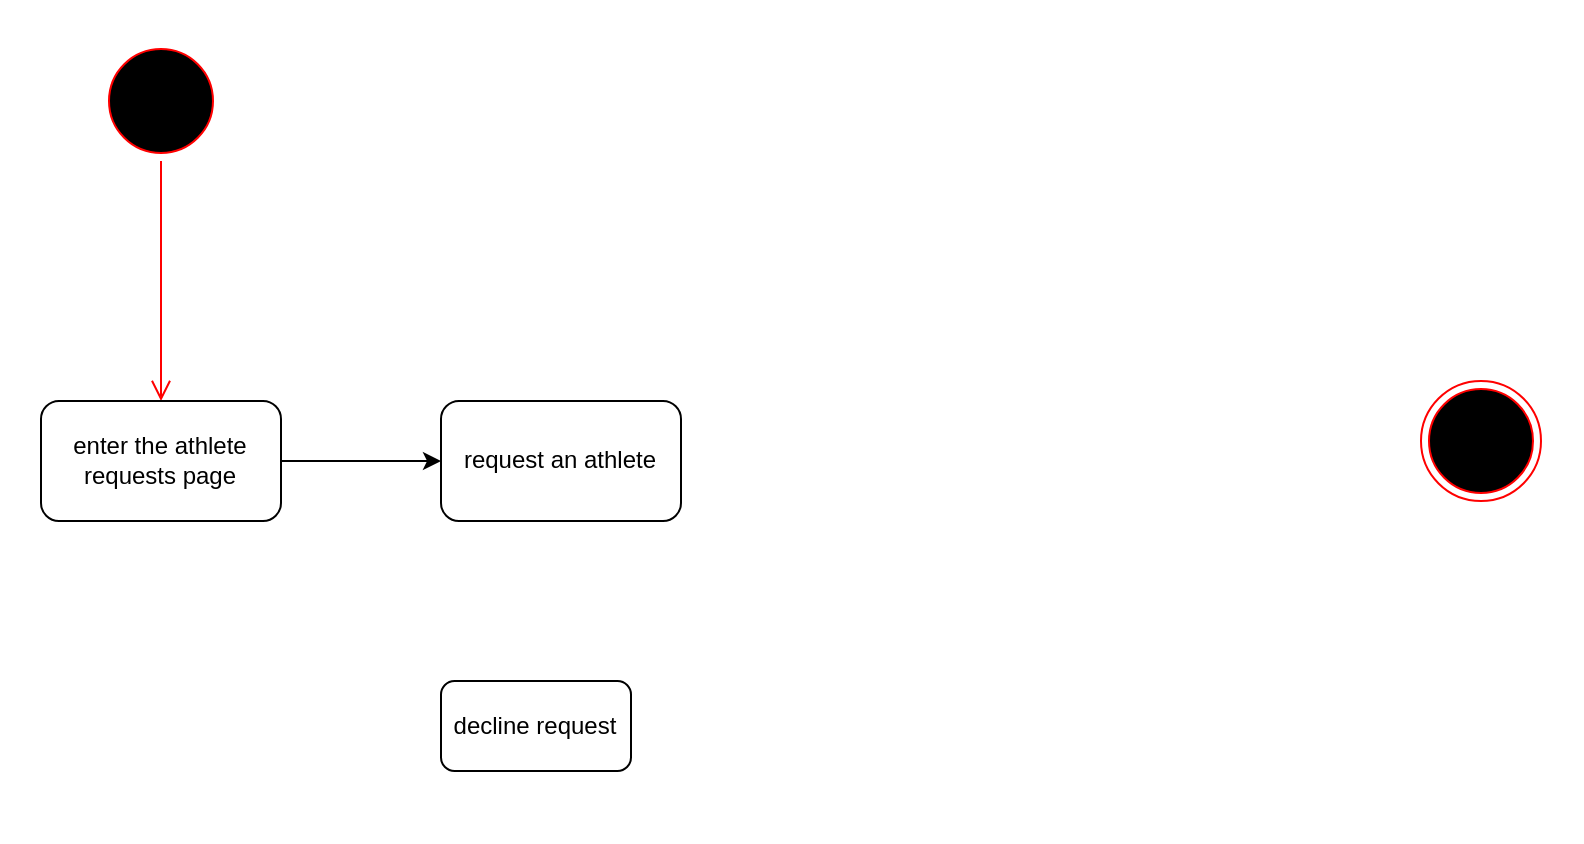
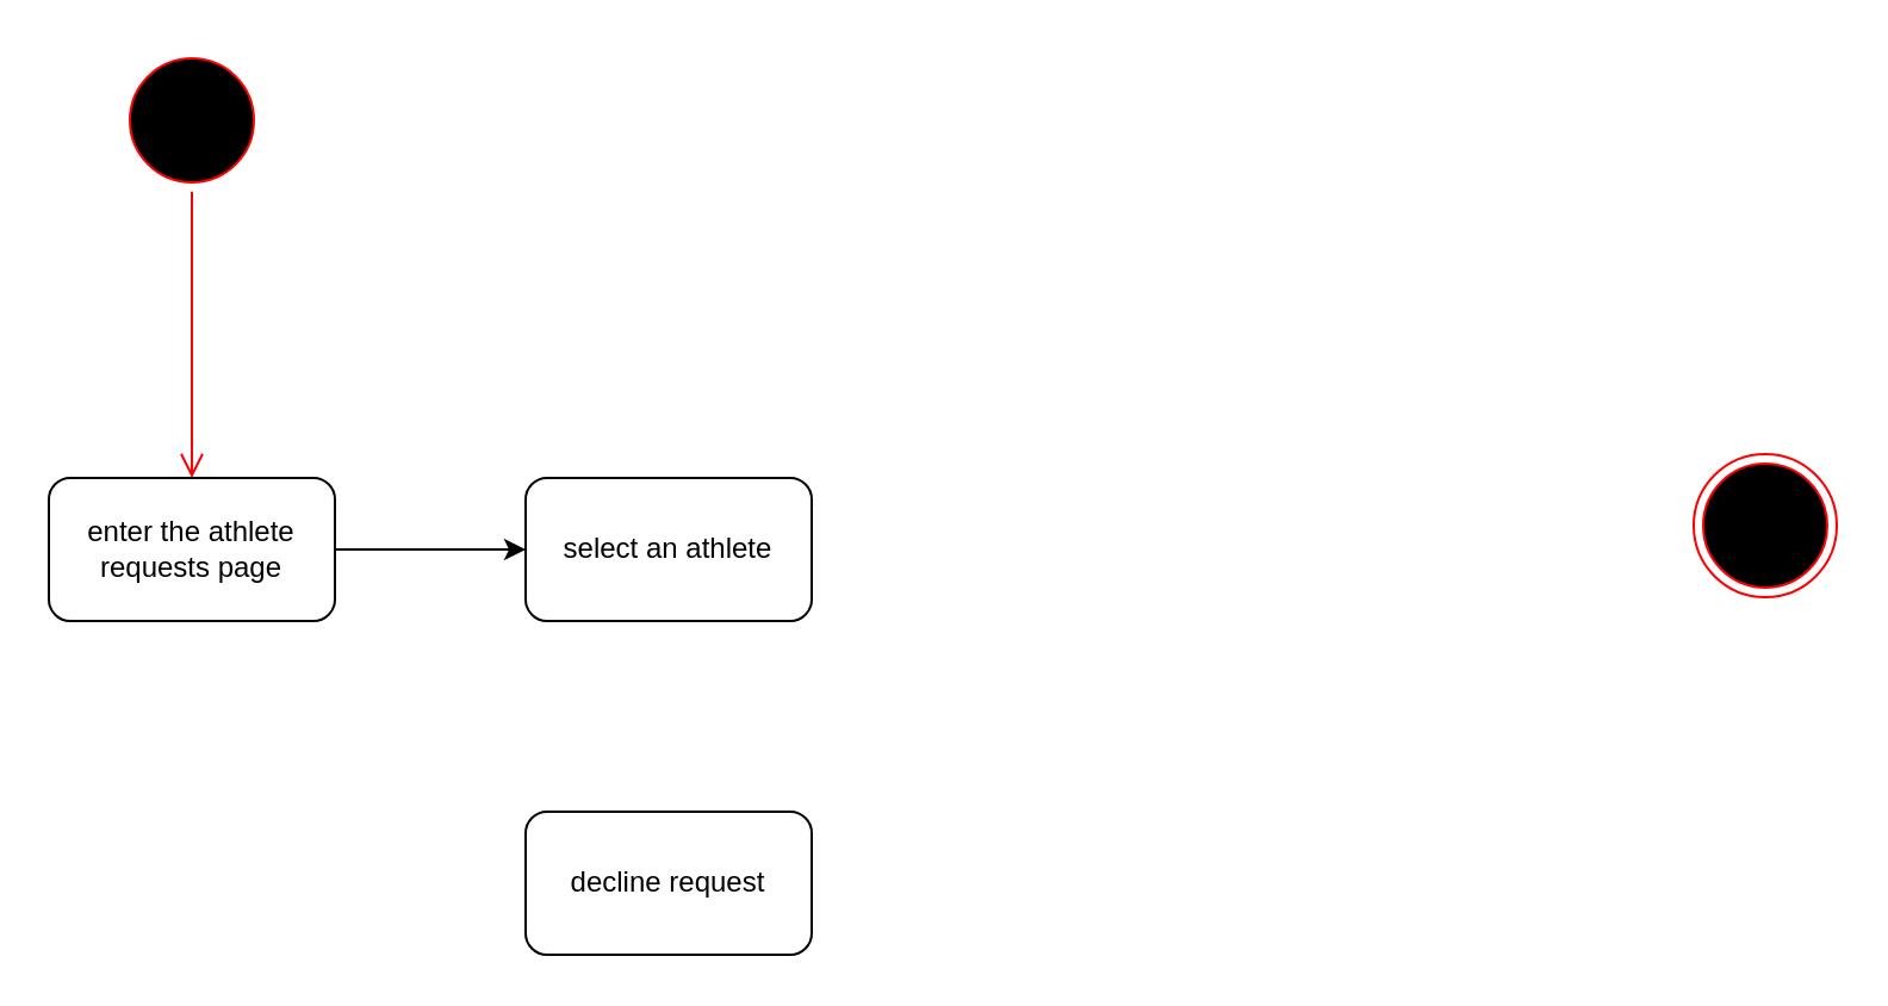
- <mxCell id="7" value="request an athlete" style="rounded=1;whiteSpace=wrap;html=1;" vertex="1" parent="1"><mxGeometry x="220" y="200" width="120" height="60" as="geometry" /></mxCell>
+ <mxCell id="7" value="select an athlete" style="rounded=1;whiteSpace=wrap;html=1;" vertex="1" parent="1"><mxGeometry x="220" y="200" width="120" height="60" as="geometry" /></mxCell>
- <mxCell id="8" value="decline request" style="rounded=1;whiteSpace=wrap;html=1;" vertex="1" parent="1"><mxGeometry x="220" y="340" width="95" height="45" as="geometry" /></mxCell>
+ <mxCell id="8" value="decline request" style="rounded=1;whiteSpace=wrap;html=1;" vertex="1" parent="1"><mxGeometry x="220" y="340" width="120" height="60" as="geometry" /></mxCell>
